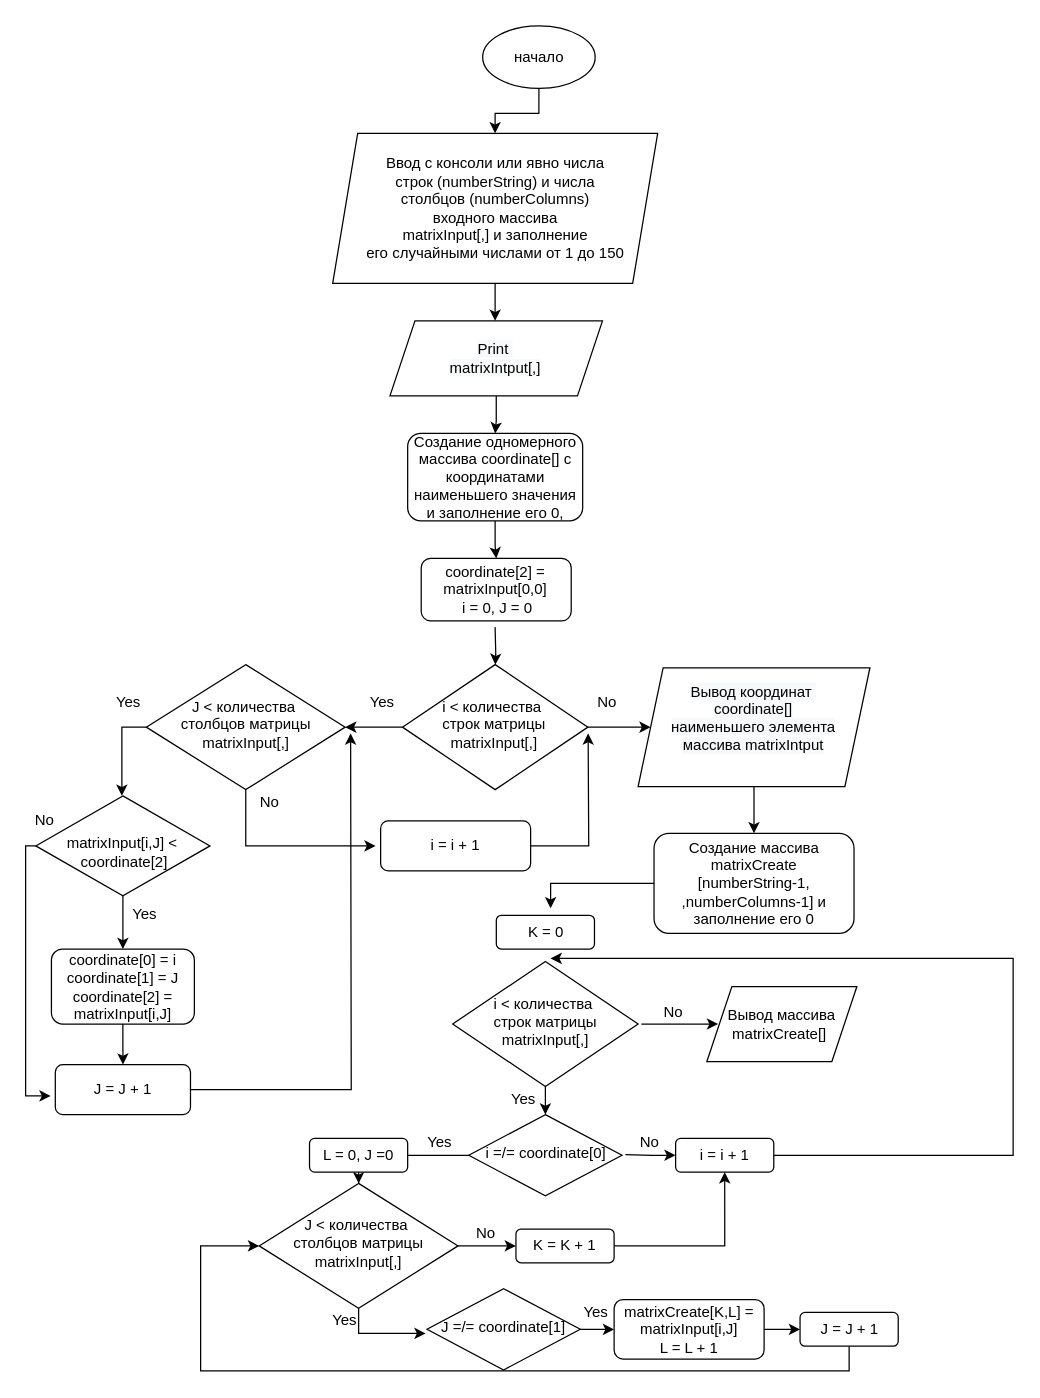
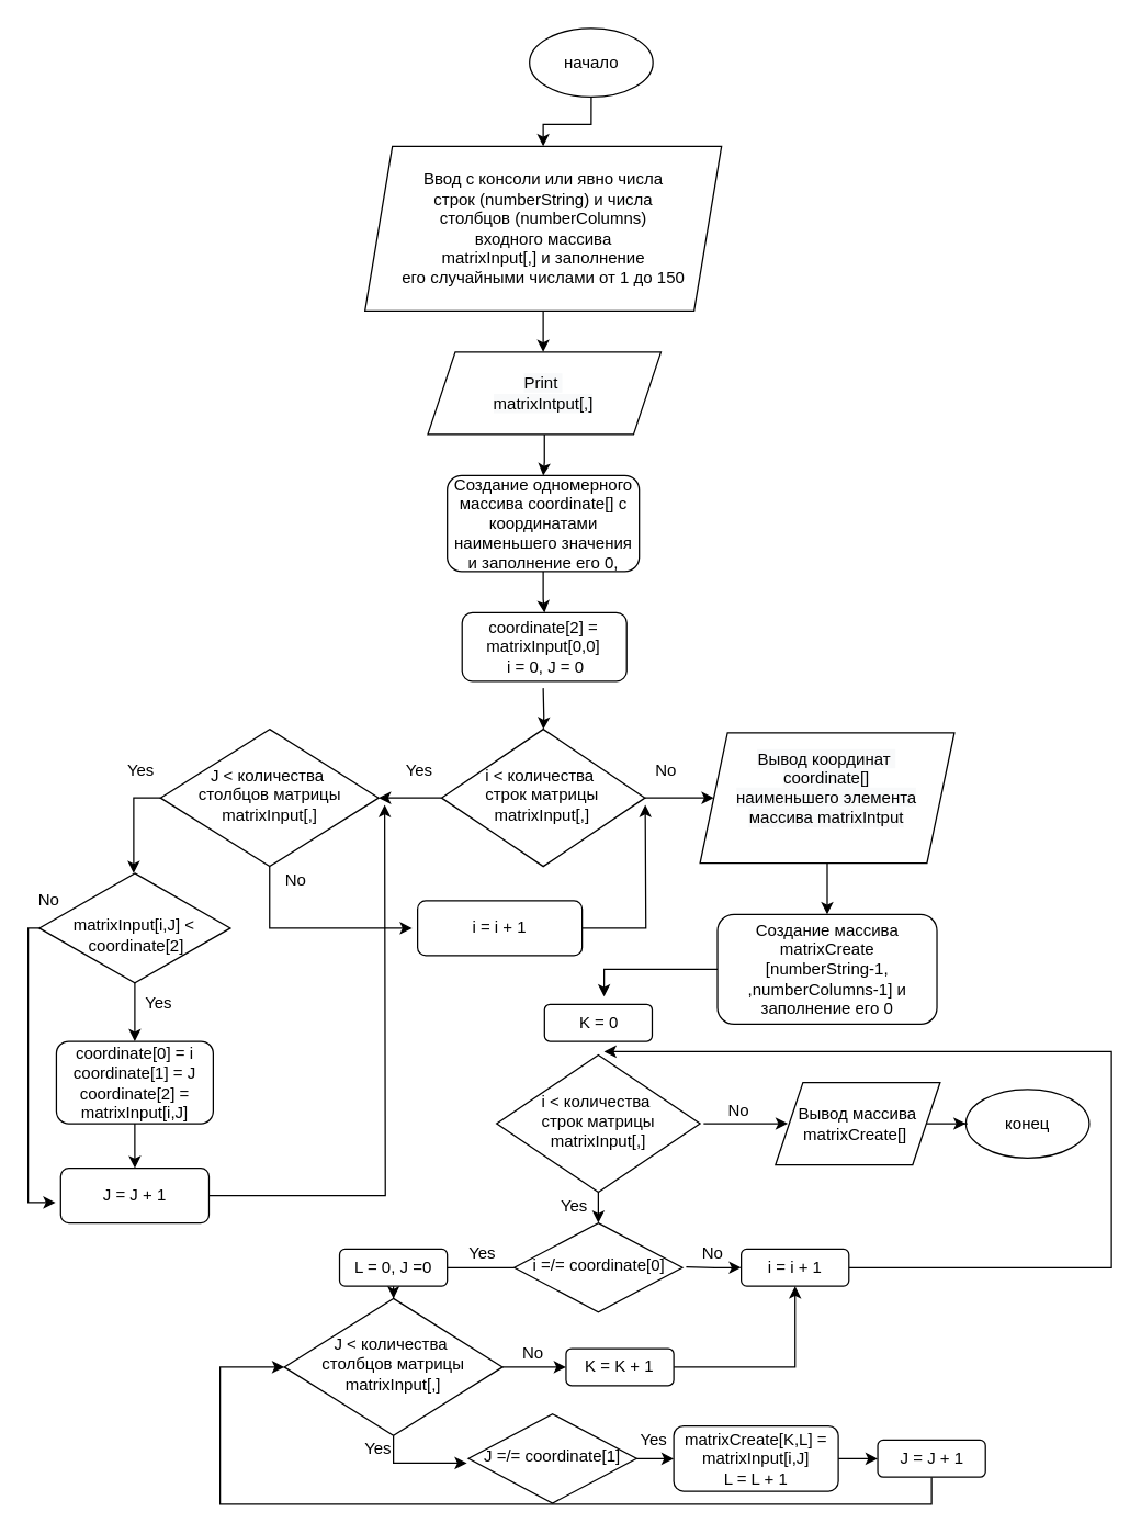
+ <mxCell id="61" value="" style="edgeStyle=orthogonalEdgeStyle;rounded=0;orthogonalLoop=1;jettySize=auto;html=1;" parent="1" source="62" target="5" edge="1"><mxGeometry relative="1" as="geometry" /></mxCell>
+ <mxCell id="5" value="конец" style="ellipse;whiteSpace=wrap;html=1;fontColor=#000000;fillColor=#FFFFFF;" parent="1" vertex="1"><mxGeometry x="703.82" y="793.5" width="90" height="50" as="geometry" /></mxCell>
